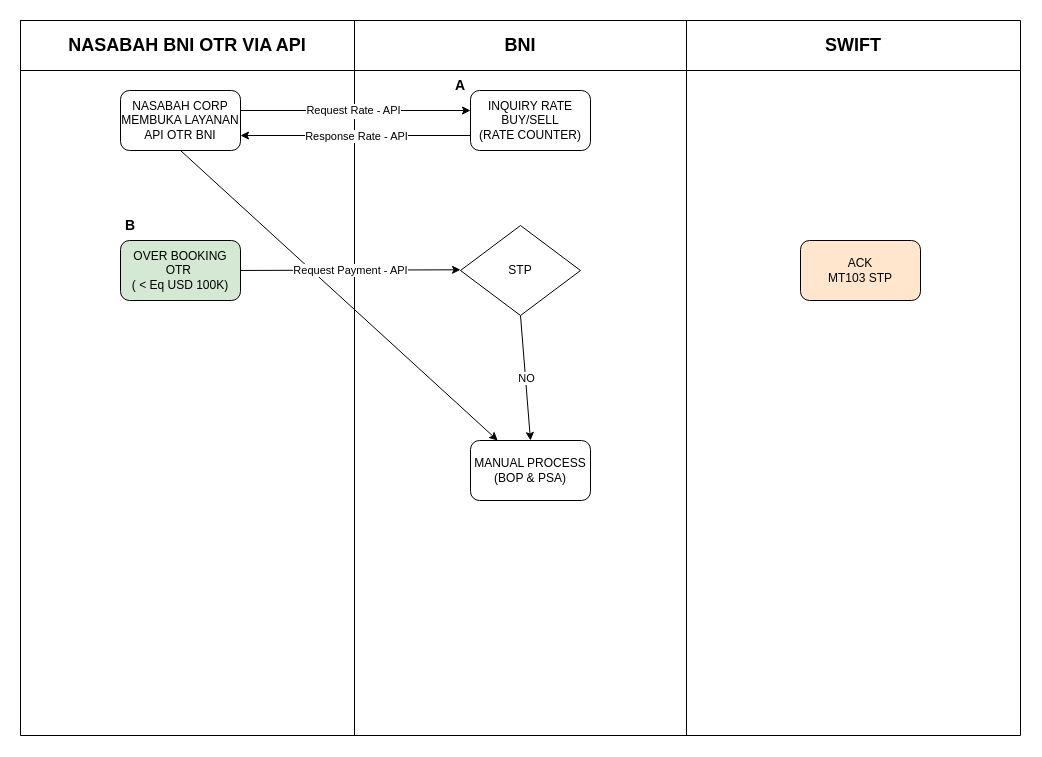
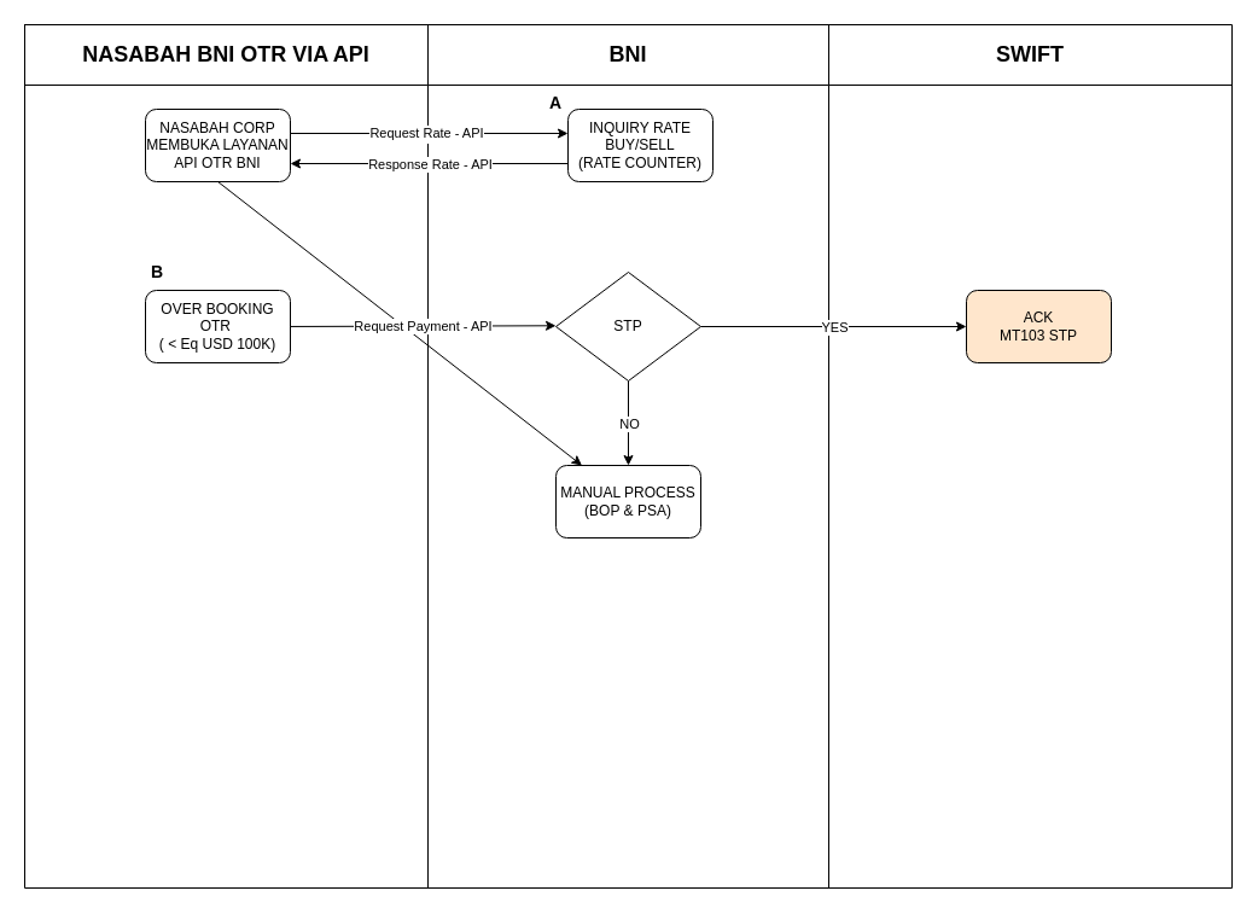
- <mxCell id="14" value="OVER BOOKING OTR&amp;nbsp;&lt;br&gt;( &amp;lt; Eq USD 100K)" style="rounded=1;whiteSpace=wrap;html=1;fillColor=#d5e8d4;" vertex="1" parent="1"><mxGeometry x="120" y="240" width="120" height="60" as="geometry" /></mxCell>
+ <mxCell id="14" value="OVER BOOKING OTR&amp;nbsp;&lt;br&gt;( &amp;lt; Eq USD 100K)" style="rounded=1;whiteSpace=wrap;html=1;" vertex="1" parent="1"><mxGeometry x="120" y="240" width="120" height="60" as="geometry" /></mxCell>
+ <mxCell id="25" value="" style="endArrow=classic;html=1;rounded=0;exitX=1;exitY=0.5;exitDx=0;exitDy=0;entryX=0;entryY=0.5;entryDx=0;entryDy=0;" edge="1" parent="1" source="24" target="13"><mxGeometry relative="1" as="geometry"><mxPoint x="570" y="294.33" as="sourcePoint" /><mxPoint x="800" y="294" as="targetPoint" /><Array as="points" /></mxGeometry></mxCell>
+ <mxCell id="26" value="YES" style="edgeLabel;resizable=0;html=1;align=center;verticalAlign=middle;" connectable="0" vertex="1" parent="25"><mxGeometry relative="1" as="geometry" /></mxCell>
- <mxCell id="30" value="MANUAL PROCESS&lt;br&gt;(BOP &amp;amp; PSA)" style="rounded=1;whiteSpace=wrap;html=1;" vertex="1" parent="1"><mxGeometry x="470" y="440" width="120" height="60" as="geometry" /></mxCell>
+ <mxCell id="30" value="MANUAL PROCESS&lt;br&gt;(BOP &amp;amp; PSA)" style="rounded=1;whiteSpace=wrap;html=1;" vertex="1" parent="1"><mxGeometry x="460" y="385" width="120" height="60" as="geometry" /></mxCell>
